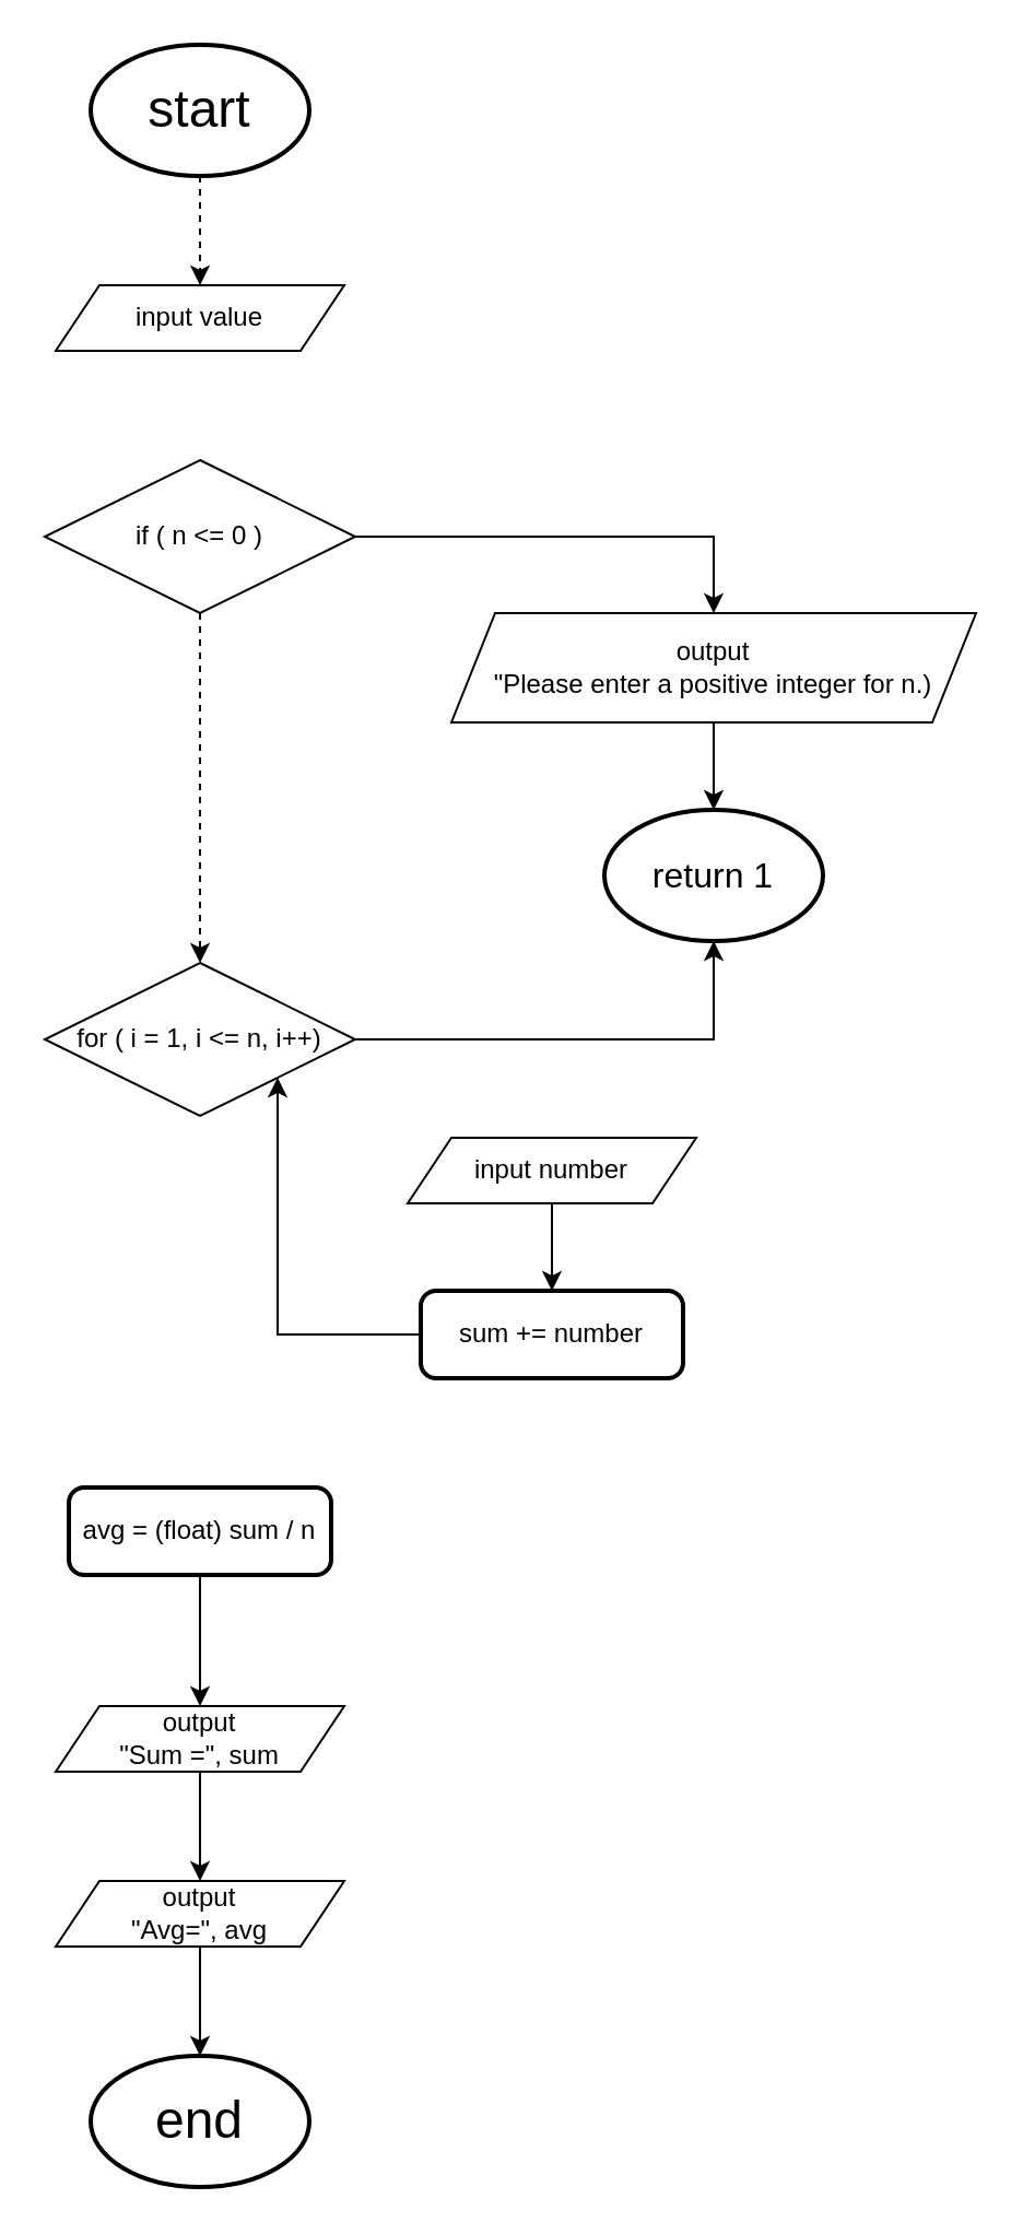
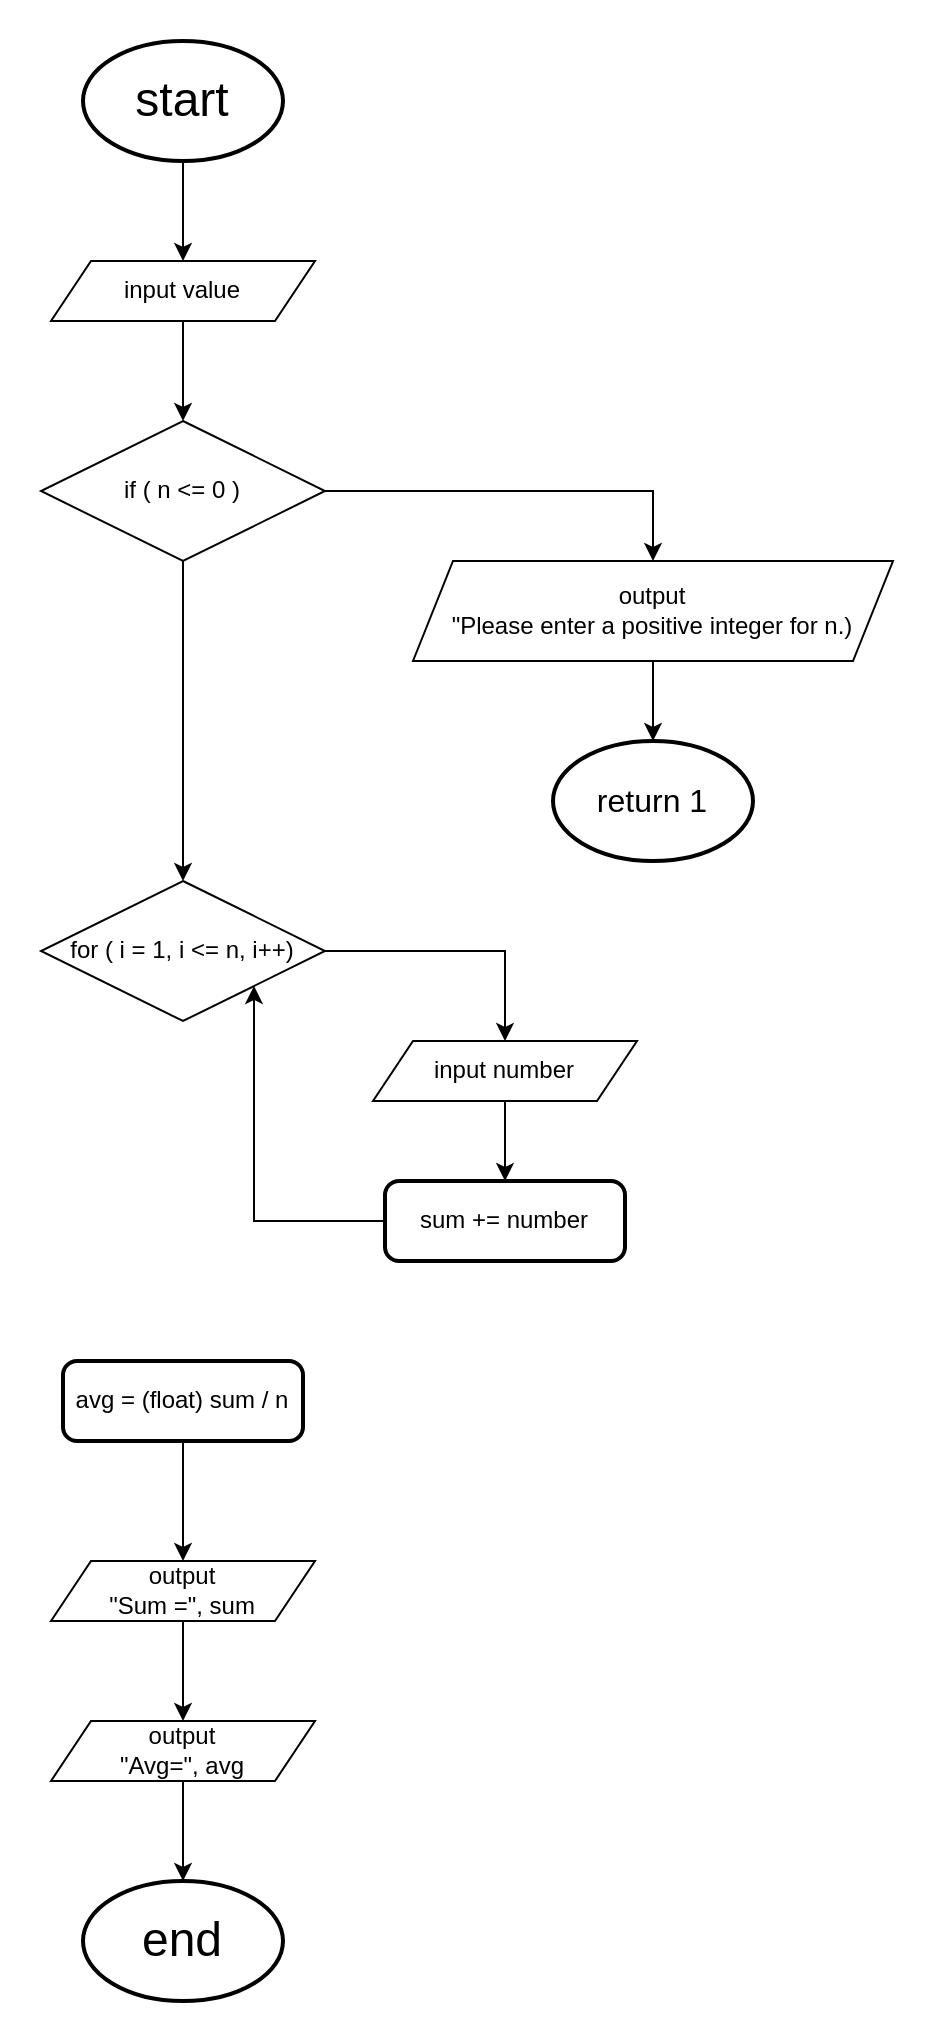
- <mxCell id="2" style="edgeStyle=orthogonalEdgeStyle;rounded=0;orthogonalLoop=1;jettySize=auto;html=1;entryX=0.5;entryY=0;entryDx=0;entryDy=0;dashed=1;" edge="1" parent="1" source="3" target="8"><mxGeometry relative="1" as="geometry" /></mxCell>
+ <mxCell id="2" style="edgeStyle=orthogonalEdgeStyle;rounded=0;orthogonalLoop=1;jettySize=auto;html=1;entryX=0.5;entryY=0;entryDx=0;entryDy=0;" edge="1" parent="1" source="3" target="8"><mxGeometry relative="1" as="geometry" /></mxCell>
+ <mxCell id="7" style="edgeStyle=orthogonalEdgeStyle;rounded=0;orthogonalLoop=1;jettySize=auto;html=1;entryX=0.5;entryY=0;entryDx=0;entryDy=0;" edge="1" parent="1" source="8" target="6"><mxGeometry relative="1" as="geometry" /></mxCell>
- <mxCell id="5" style="edgeStyle=orthogonalEdgeStyle;rounded=0;orthogonalLoop=1;jettySize=auto;html=1;entryX=0.5;entryY=0;entryDx=0;entryDy=0;dashed=1;" edge="1" parent="1" source="6" target="15"><mxGeometry relative="1" as="geometry" /></mxCell>
+ <mxCell id="5" style="edgeStyle=orthogonalEdgeStyle;rounded=0;orthogonalLoop=1;jettySize=auto;html=1;entryX=0.5;entryY=0;entryDx=0;entryDy=0;" edge="1" parent="1" source="6" target="15"><mxGeometry relative="1" as="geometry" /></mxCell>
- <mxCell id="14" style="edgeStyle=orthogonalEdgeStyle;rounded=0;orthogonalLoop=1;jettySize=auto;html=1;" edge="1" parent="1" source="15" target="13"><mxGeometry relative="1" as="geometry" /></mxCell>
+ <mxCell id="14" style="edgeStyle=orthogonalEdgeStyle;rounded=0;orthogonalLoop=1;jettySize=auto;html=1;entryX=0.5;entryY=0;entryDx=0;entryDy=0;" edge="1" parent="1" source="15" target="17"><mxGeometry relative="1" as="geometry" /></mxCell>
